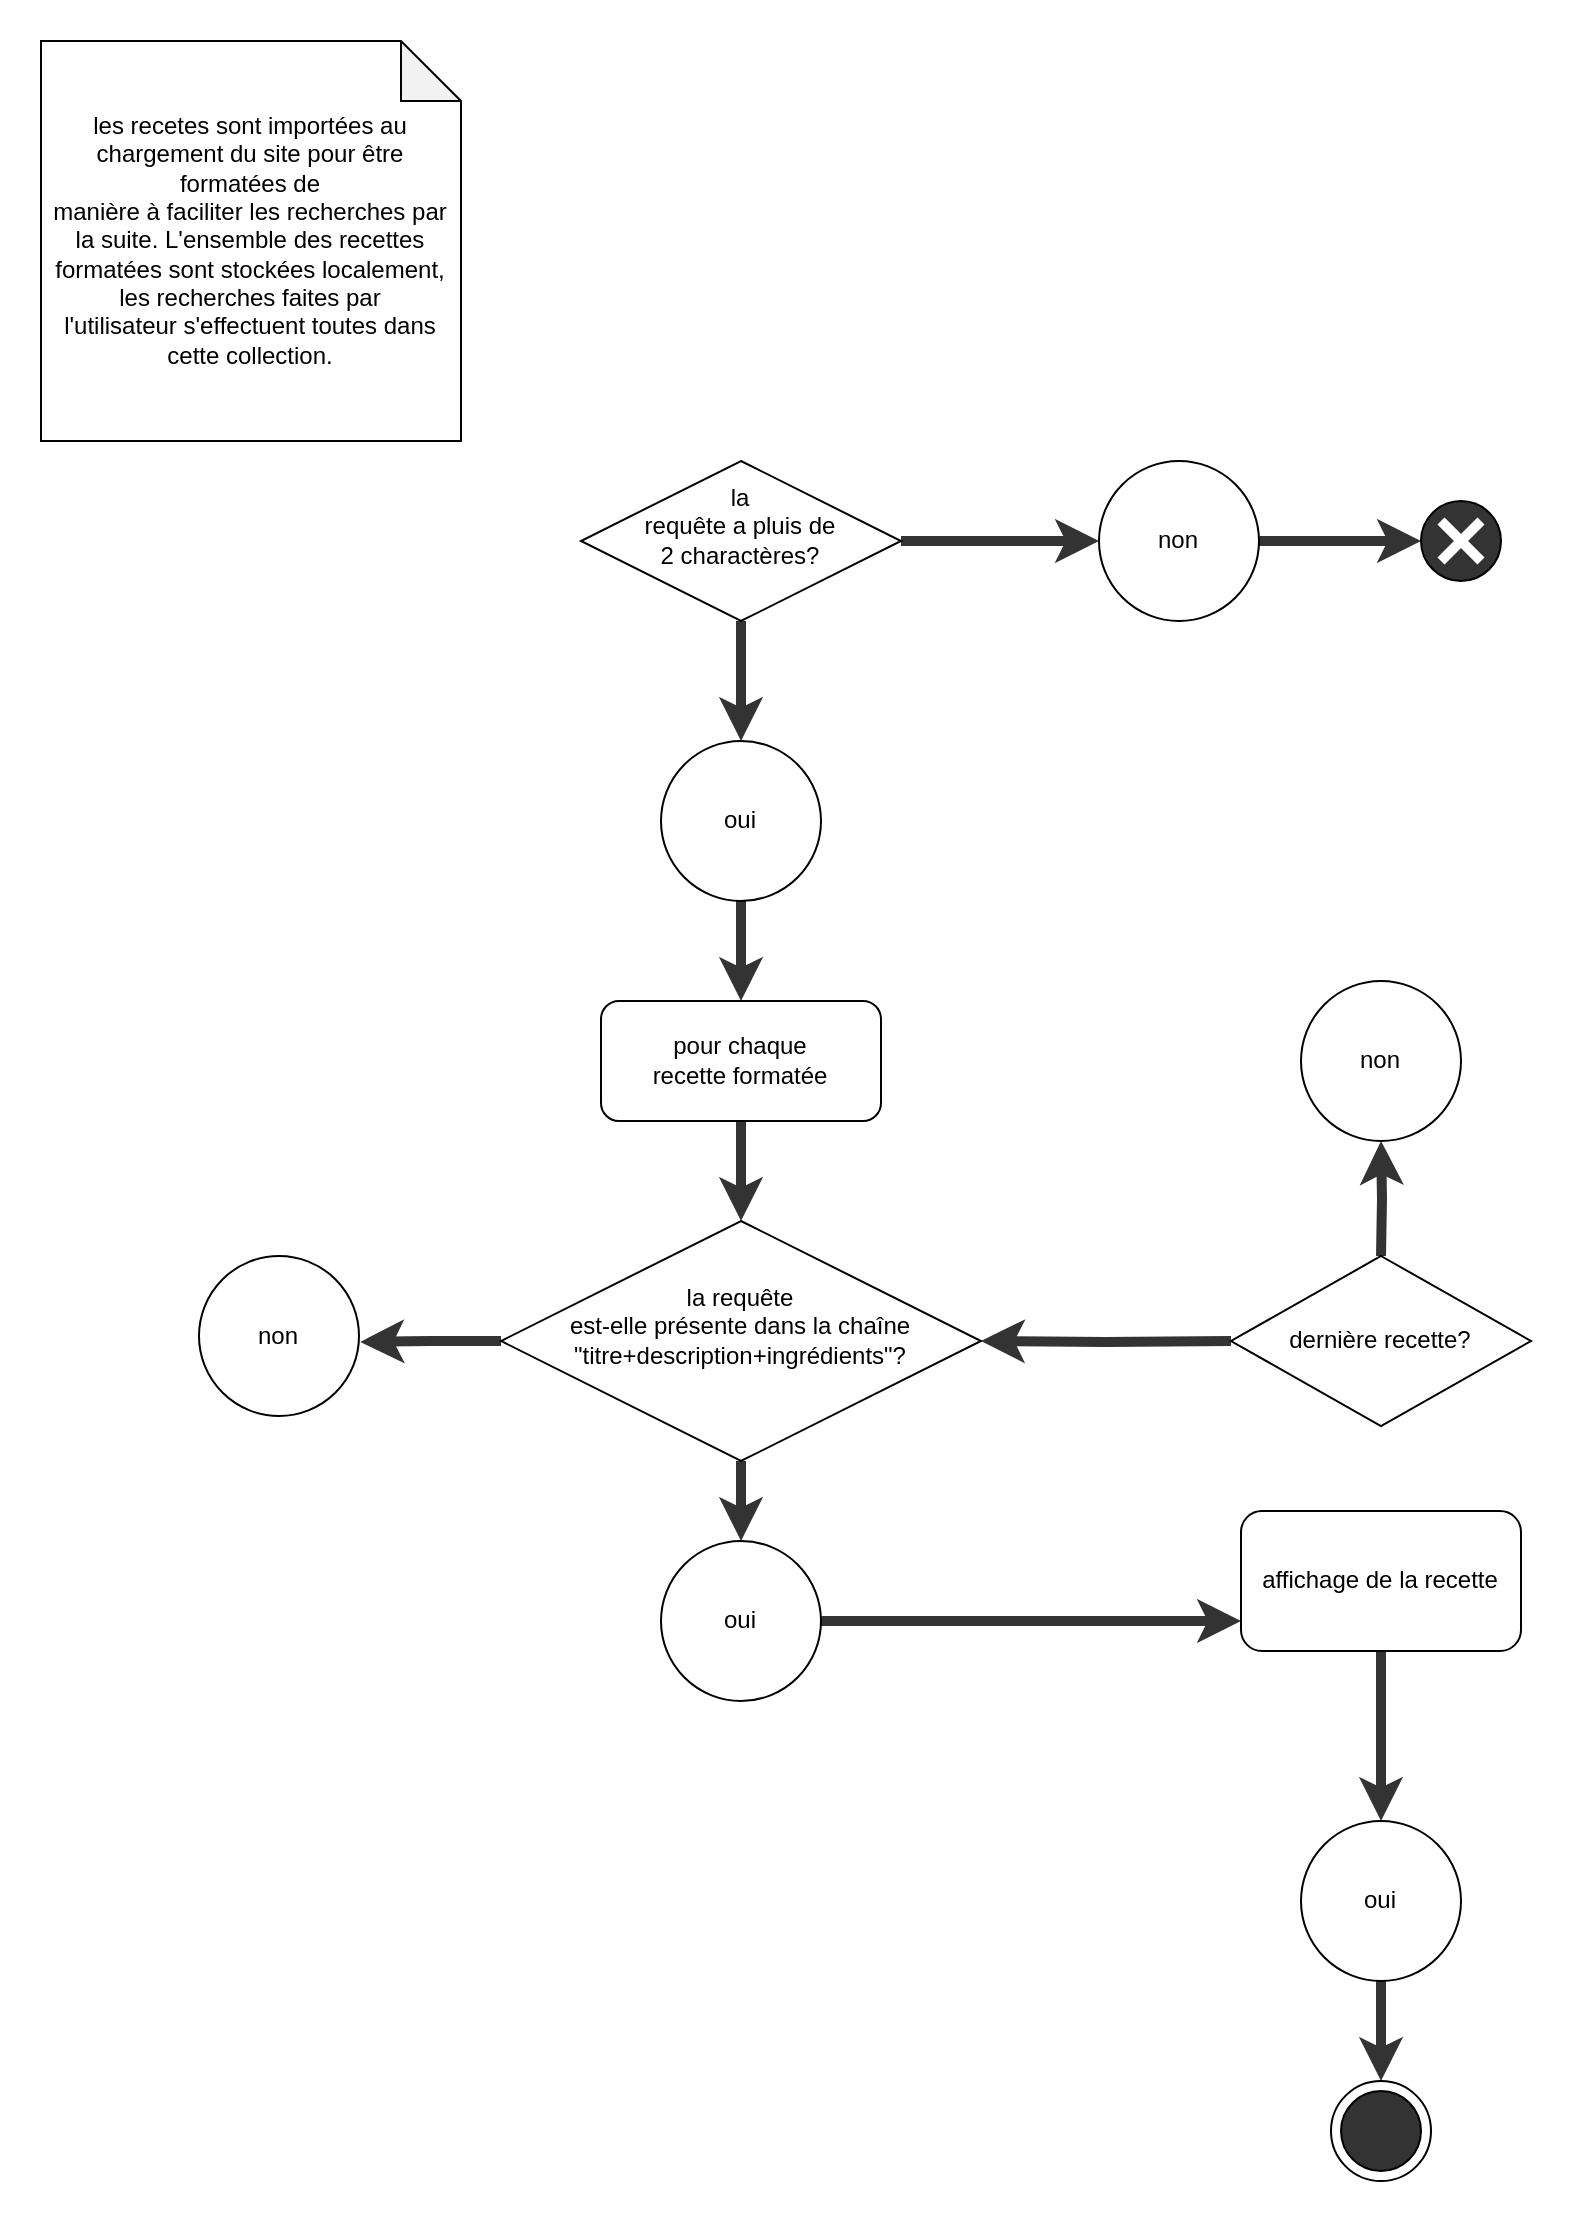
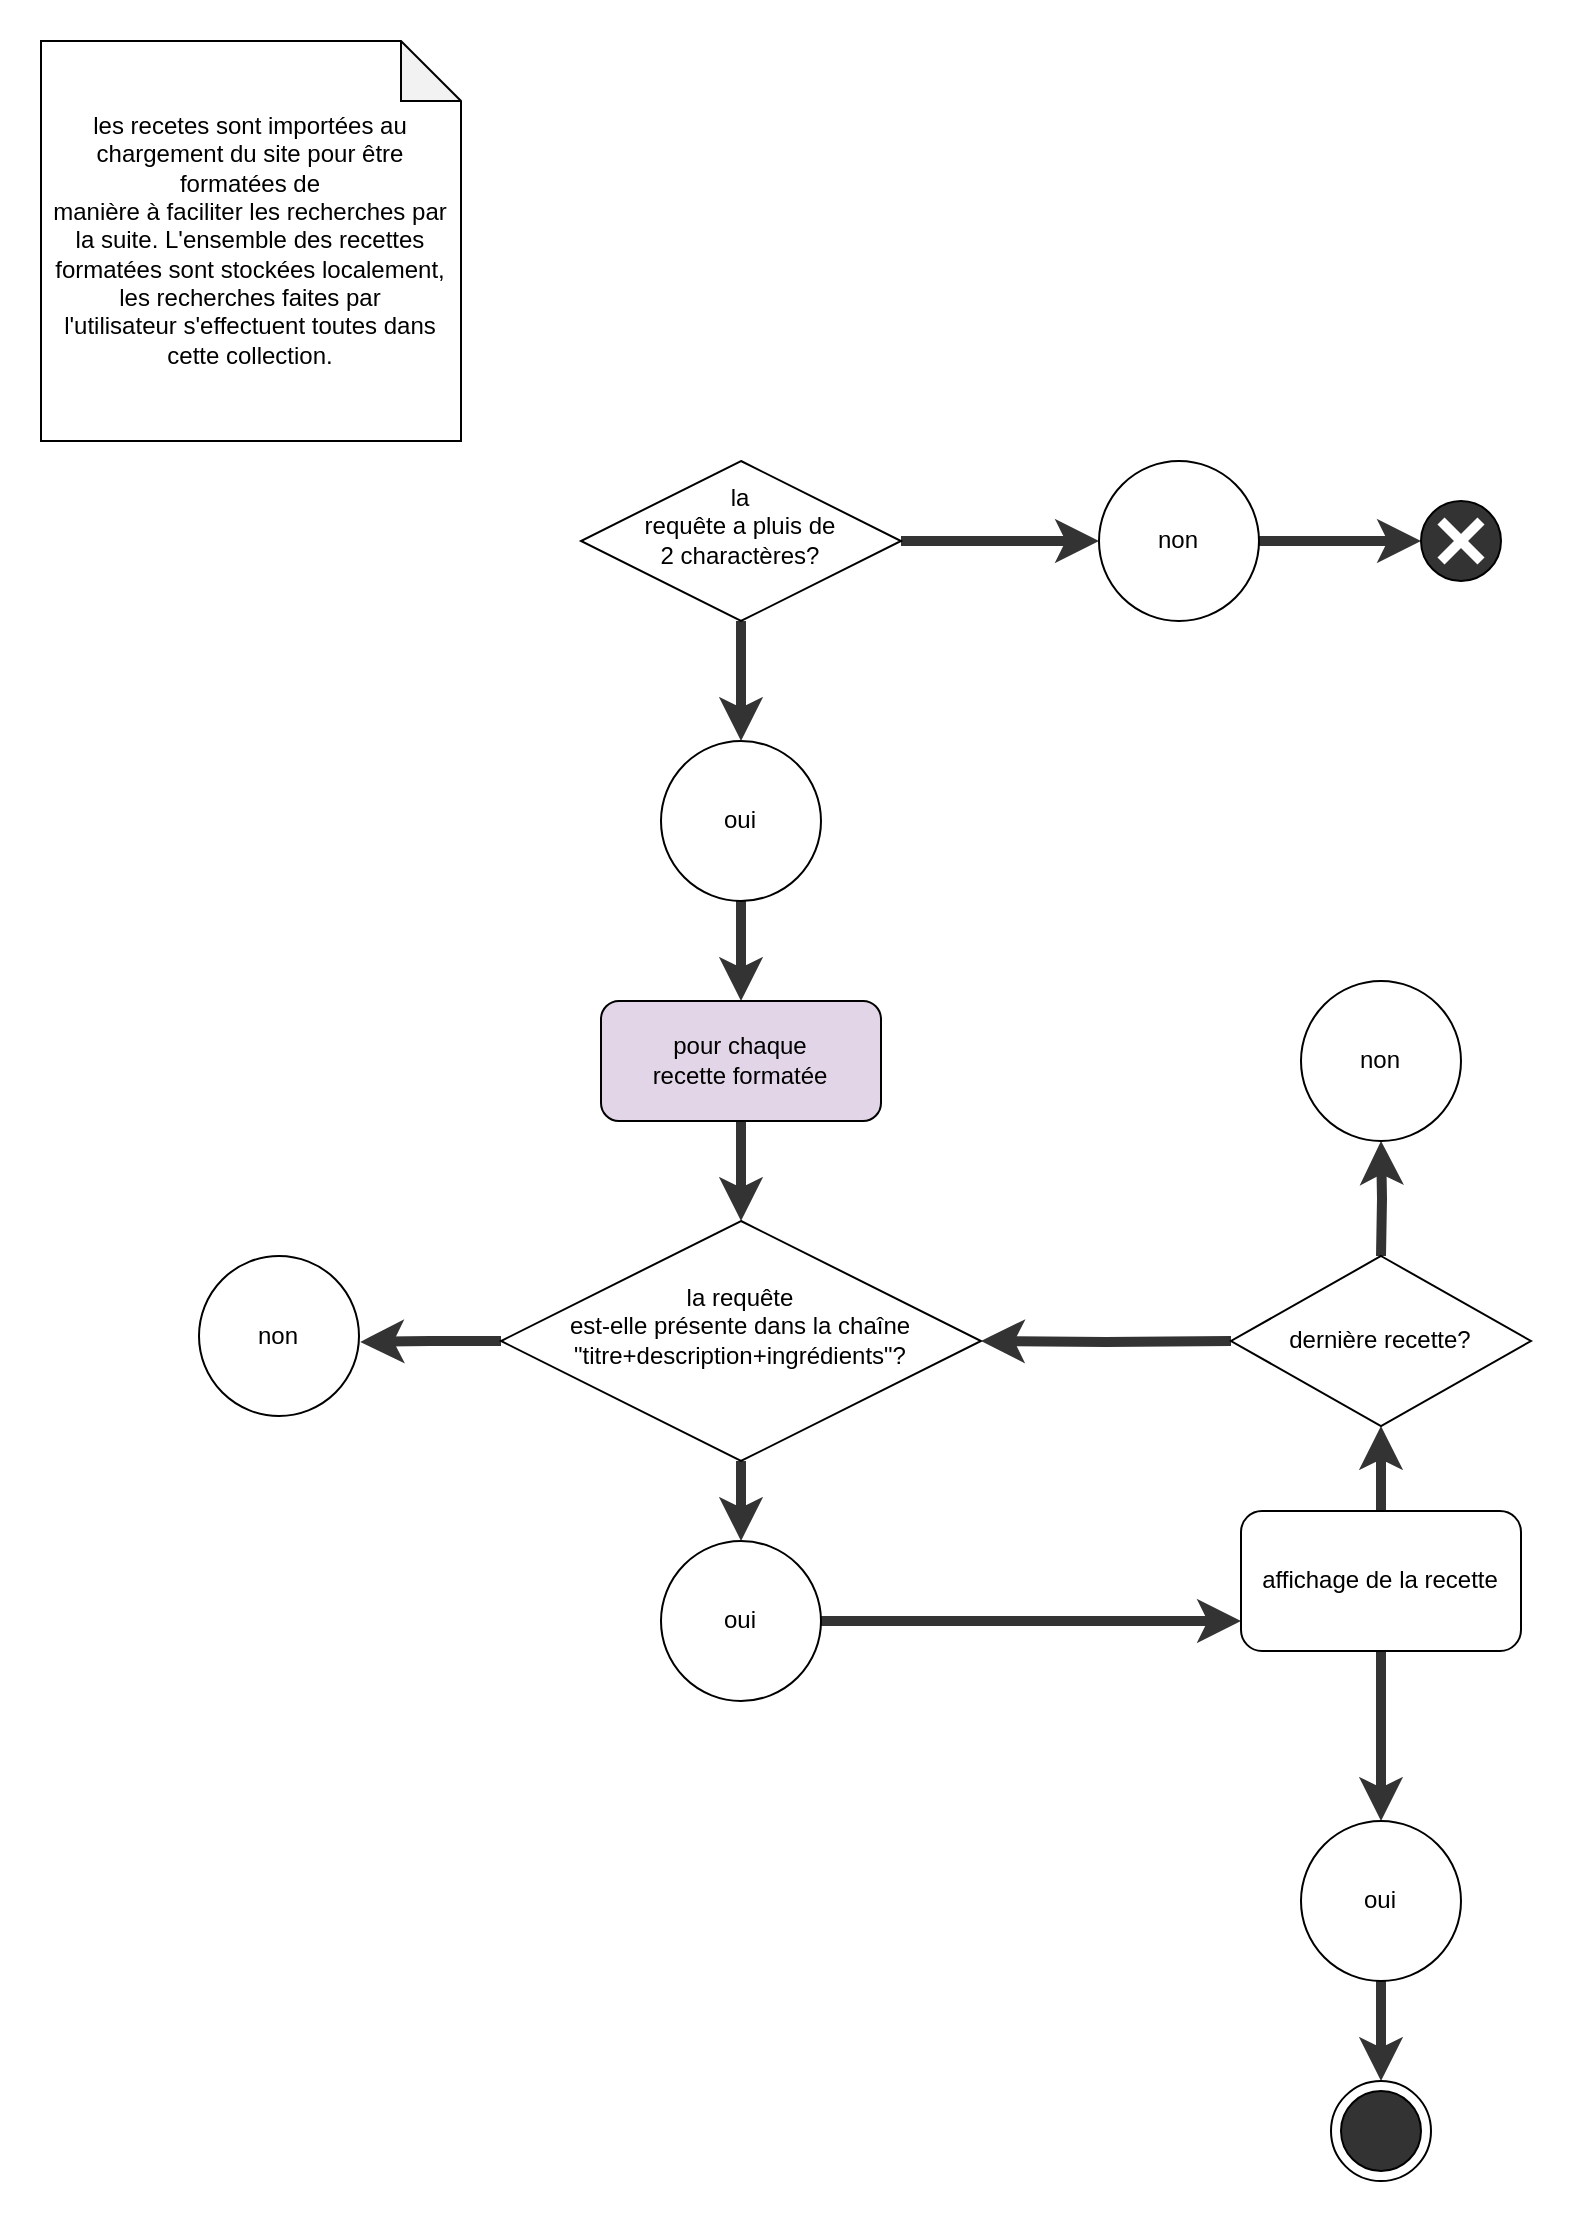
- <mxCell id="10" value="&lt;div&gt;pour chaque&lt;/div&gt;&lt;div&gt;recette formatée&lt;br&gt;&lt;/div&gt;" style="rounded=1;whiteSpace=wrap;html=1;" vertex="1" parent="1"><mxGeometry x="300" y="500" width="140" height="60" as="geometry" /></mxCell>
+ <mxCell id="10" value="&lt;div&gt;pour chaque&lt;/div&gt;&lt;div&gt;recette formatée&lt;br&gt;&lt;/div&gt;" style="rounded=1;whiteSpace=wrap;html=1;fillColor=#e1d5e7;" vertex="1" parent="1"><mxGeometry x="300" y="500" width="140" height="60" as="geometry" /></mxCell>
+ <mxCell id="18" style="edgeStyle=orthogonalEdgeStyle;rounded=0;orthogonalLoop=1;jettySize=auto;html=1;entryX=0.5;entryY=1;entryDx=0;entryDy=0;strokeColor=#333333;strokeWidth=5;" edge="1" parent="1" source="19" target="22"><mxGeometry relative="1" as="geometry" /></mxCell>
